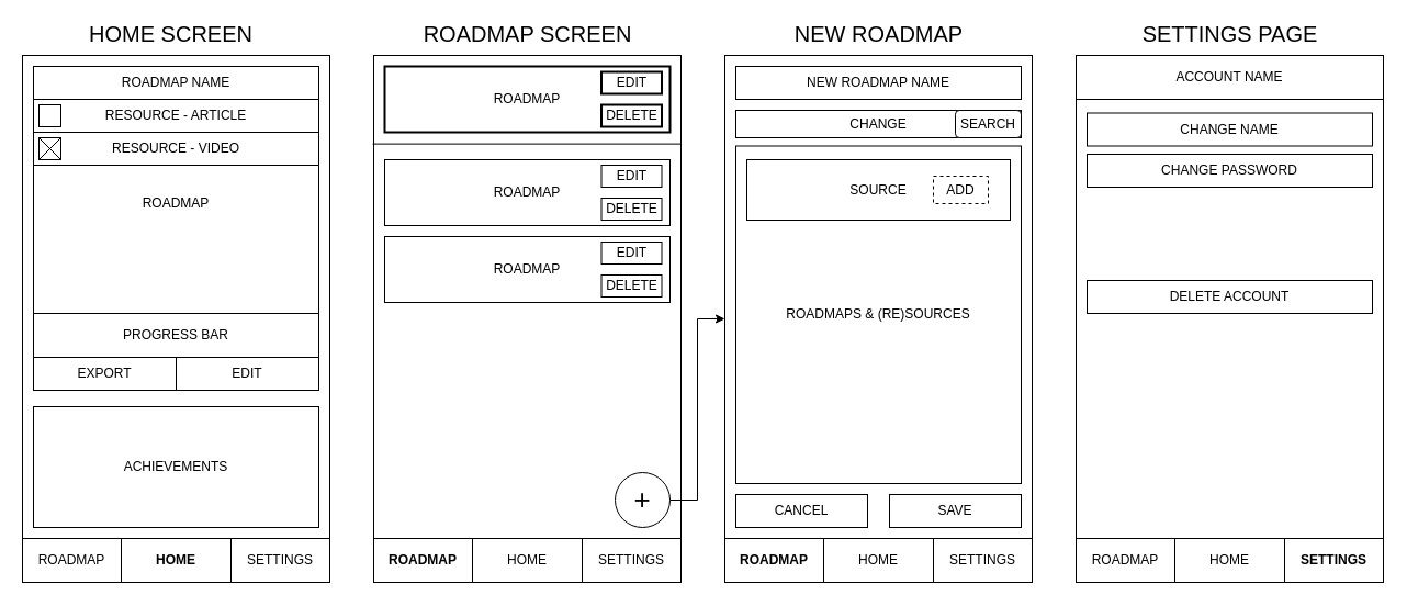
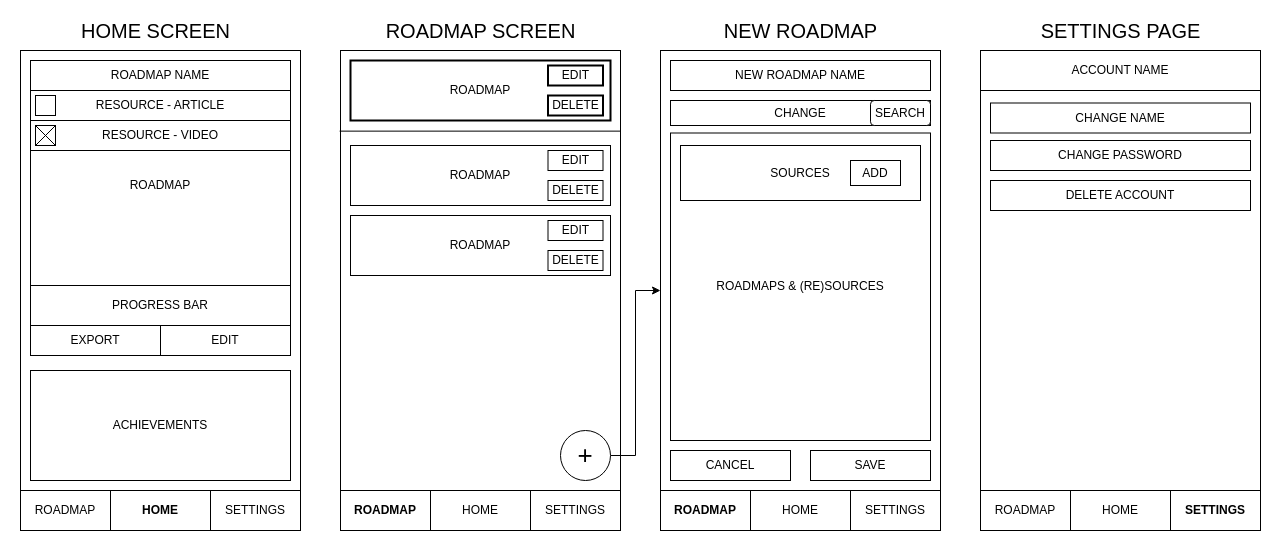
- <mxCell id="54" value="ADD" style="rounded=0;whiteSpace=wrap;html=1;strokeWidth=1;dashed=1;" vertex="1" parent="1"><mxGeometry x="850" y="160" width="50" height="25" as="geometry" /></mxCell>
+ <mxCell id="54" value="ADD" style="rounded=0;whiteSpace=wrap;html=1;strokeWidth=1;" vertex="1" parent="1"><mxGeometry x="850" y="160" width="50" height="25" as="geometry" /></mxCell>
- <mxCell id="53" value="SOURCE" style="rounded=0;whiteSpace=wrap;html=1;strokeWidth=1;" vertex="1" parent="1"><mxGeometry x="680" y="145" width="240" height="55" as="geometry" /></mxCell>
+ <mxCell id="53" value="SOURCES" style="rounded=0;whiteSpace=wrap;html=1;strokeWidth=1;" vertex="1" parent="1"><mxGeometry x="680" y="145" width="240" height="55" as="geometry" /></mxCell>
- <mxCell id="60" value="DELETE ACCOUNT" style="rounded=0;whiteSpace=wrap;html=1;strokeWidth=1;" vertex="1" parent="1"><mxGeometry x="990" y="255" width="260" height="30" as="geometry" /></mxCell>
+ <mxCell id="60" value="DELETE ACCOUNT" style="rounded=0;whiteSpace=wrap;html=1;strokeWidth=1;" vertex="1" parent="1"><mxGeometry x="990" y="180" width="260" height="30" as="geometry" /></mxCell>
